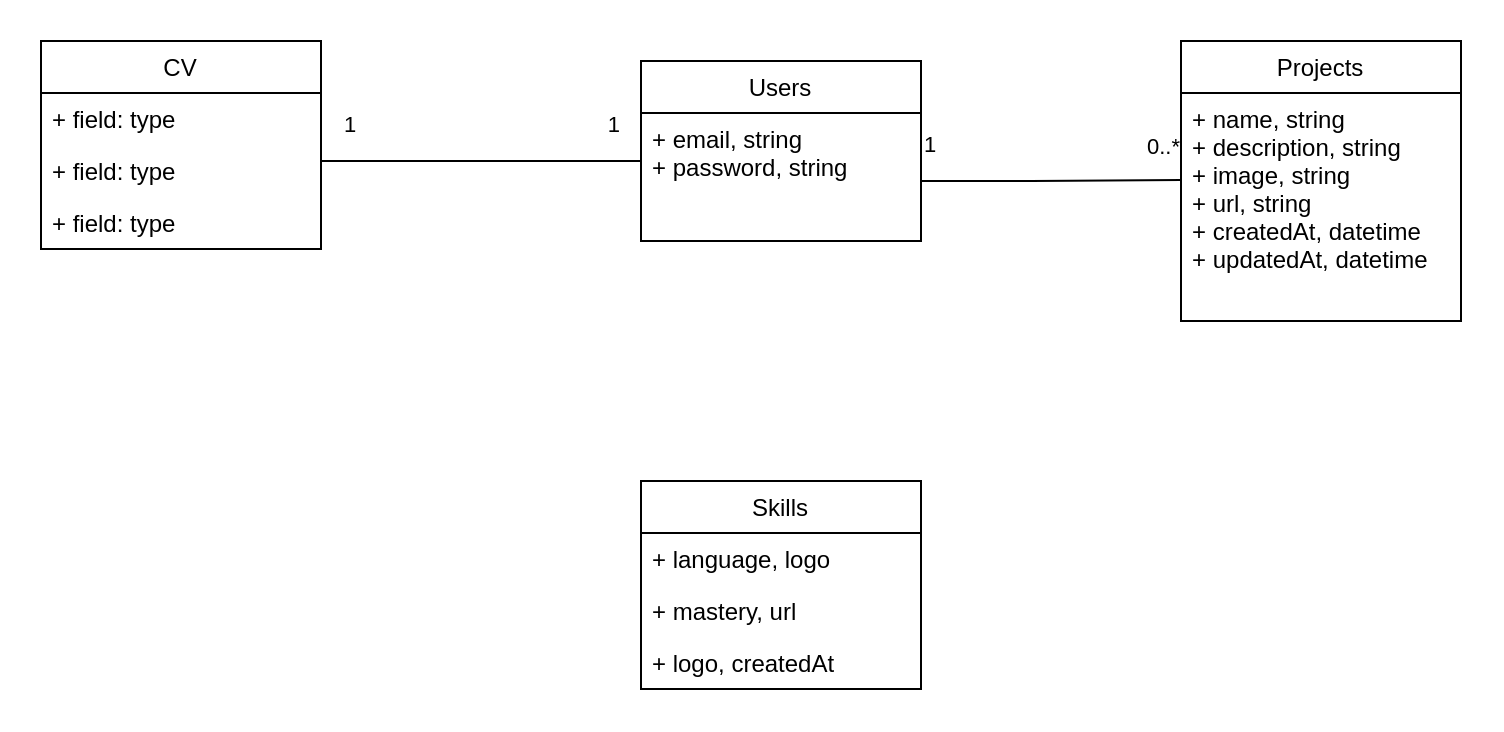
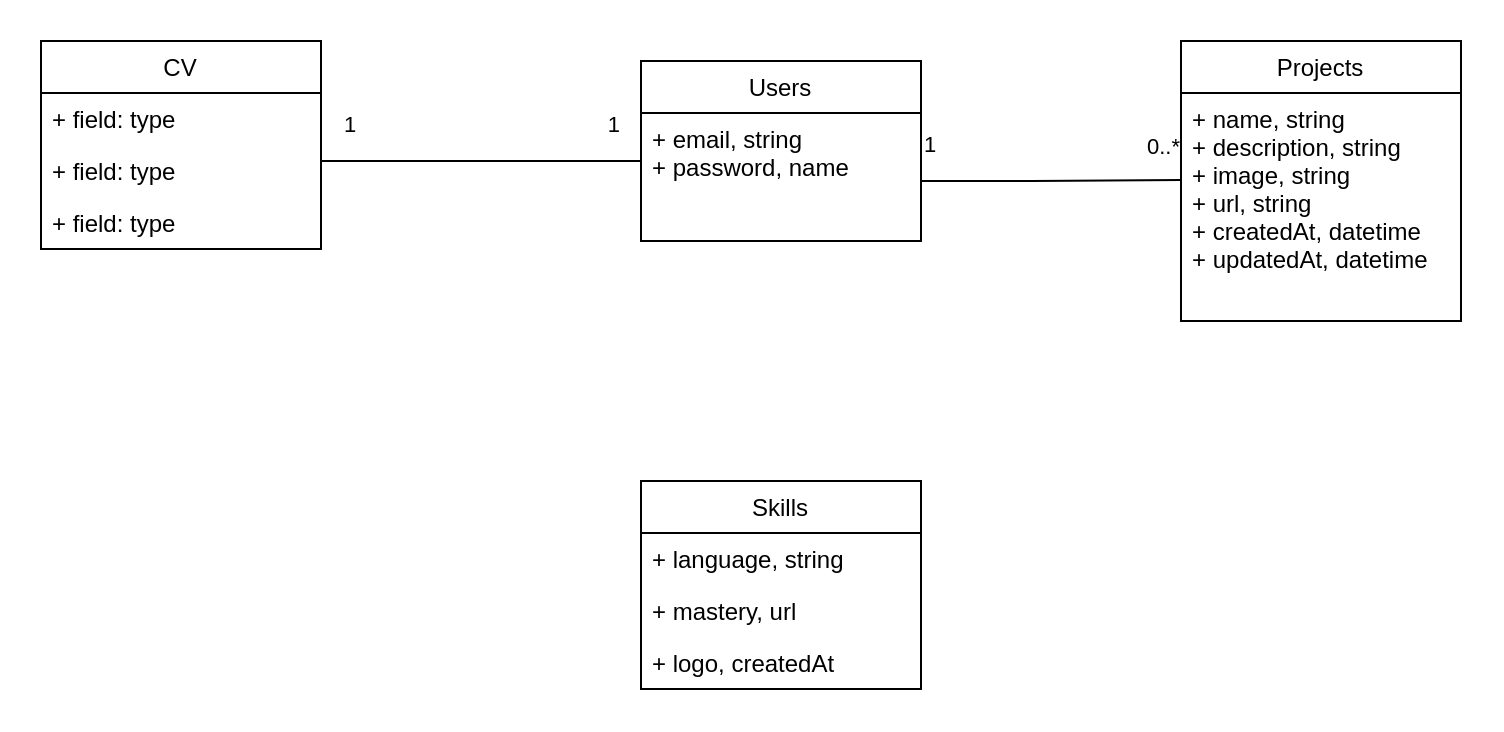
- <mxCell id="3" value="+ email, string&#10;+ password, string" style="text;strokeColor=none;fillColor=none;align=left;verticalAlign=top;spacingLeft=4;spacingRight=4;overflow=hidden;rotatable=0;points=[[0,0.5],[1,0.5]];portConstraint=eastwest;" vertex="1" parent="2"><mxGeometry y="26" width="140" height="64" as="geometry" /></mxCell>
+ <mxCell id="3" value="+ email, string&#10;+ password, name" style="text;strokeColor=none;fillColor=none;align=left;verticalAlign=top;spacingLeft=4;spacingRight=4;overflow=hidden;rotatable=0;points=[[0,0.5],[1,0.5]];portConstraint=eastwest;" vertex="1" parent="2"><mxGeometry y="26" width="140" height="64" as="geometry" /></mxCell>
- <mxCell id="7" value="+ language, logo" style="text;strokeColor=none;fillColor=none;align=left;verticalAlign=top;spacingLeft=4;spacingRight=4;overflow=hidden;rotatable=0;points=[[0,0.5],[1,0.5]];portConstraint=eastwest;" vertex="1" parent="6"><mxGeometry y="26" width="140" height="26" as="geometry" /></mxCell>
+ <mxCell id="7" value="+ language, string" style="text;strokeColor=none;fillColor=none;align=left;verticalAlign=top;spacingLeft=4;spacingRight=4;overflow=hidden;rotatable=0;points=[[0,0.5],[1,0.5]];portConstraint=eastwest;" vertex="1" parent="6"><mxGeometry y="26" width="140" height="26" as="geometry" /></mxCell>
